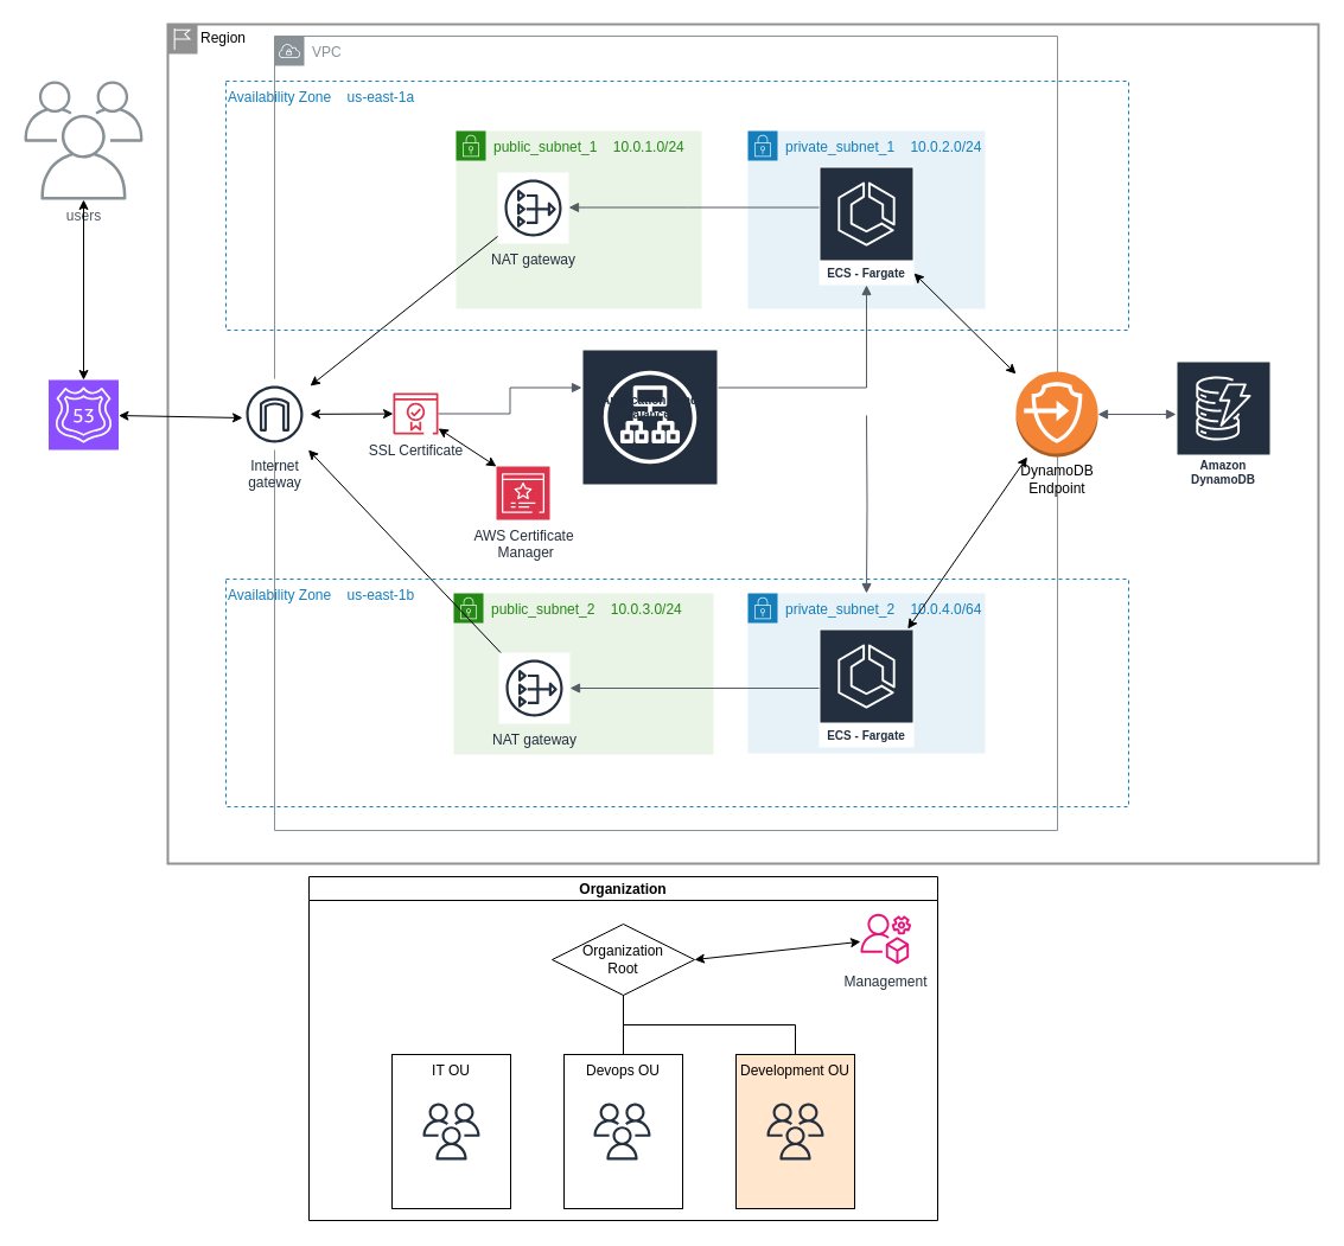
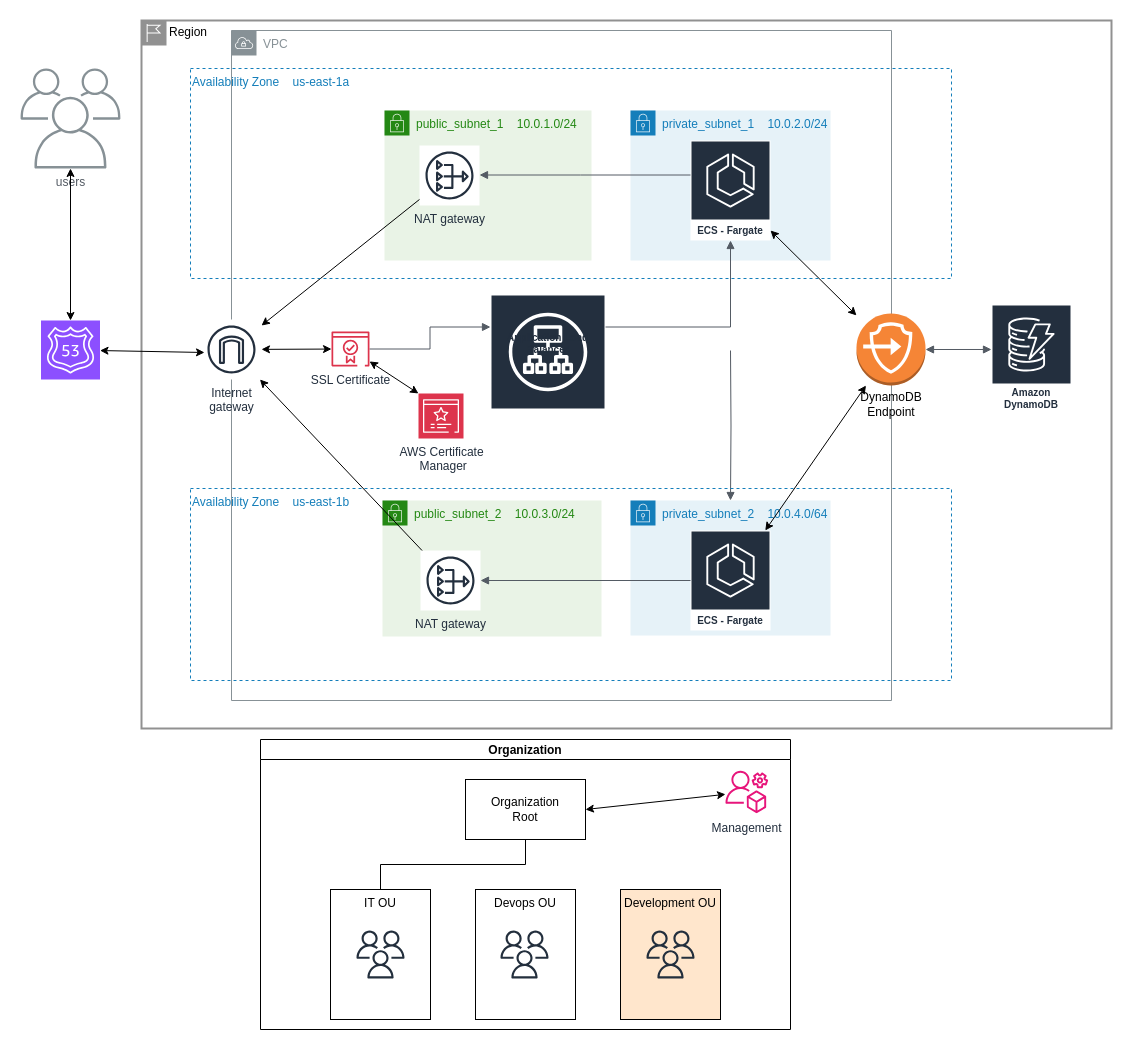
- <mxCell id="41" value="Organization&lt;div&gt;Root&lt;/div&gt;" style="rhombus;whiteSpace=wrap;html=1;align=center;treeFolding=1;treeMoving=1;newEdgeStyle={&quot;edgeStyle&quot;:&quot;elbowEdgeStyle&quot;,&quot;startArrow&quot;:&quot;none&quot;,&quot;endArrow&quot;:&quot;none&quot;};" vertex="1" parent="38"><mxGeometry x="205" y="40" width="120" height="60" as="geometry" /></mxCell>
+ <mxCell id="41" value="Organization&lt;div&gt;Root&lt;/div&gt;" style="whiteSpace=wrap;html=1;align=center;treeFolding=1;treeMoving=1;newEdgeStyle={&quot;edgeStyle&quot;:&quot;elbowEdgeStyle&quot;,&quot;startArrow&quot;:&quot;none&quot;,&quot;endArrow&quot;:&quot;none&quot;};" vertex="1" parent="38"><mxGeometry x="205" y="40" width="120" height="60" as="geometry" /></mxCell>
+ <mxCell id="39" value="" style="edgeStyle=elbowEdgeStyle;elbow=vertical;sourcePerimeterSpacing=0;targetPerimeterSpacing=0;startArrow=none;endArrow=none;rounded=0;curved=0;" edge="1" parent="38" source="41" target="42"><mxGeometry relative="1" as="geometry" /></mxCell>
- <mxCell id="45" value="" style="edgeStyle=elbowEdgeStyle;elbow=vertical;sourcePerimeterSpacing=0;targetPerimeterSpacing=0;startArrow=none;endArrow=none;rounded=0;curved=0;" edge="1" parent="38" source="41" target="44"><mxGeometry relative="1" as="geometry"><mxPoint x="265" y="100" as="sourcePoint" /><mxPoint x="335" y="140" as="targetPoint" /></mxGeometry></mxCell>
- <mxCell id="40" value="" style="edgeStyle=elbowEdgeStyle;elbow=vertical;sourcePerimeterSpacing=0;targetPerimeterSpacing=0;startArrow=none;endArrow=none;rounded=0;curved=0;" edge="1" parent="38" source="41" target="43"><mxGeometry relative="1" as="geometry" /></mxCell>
